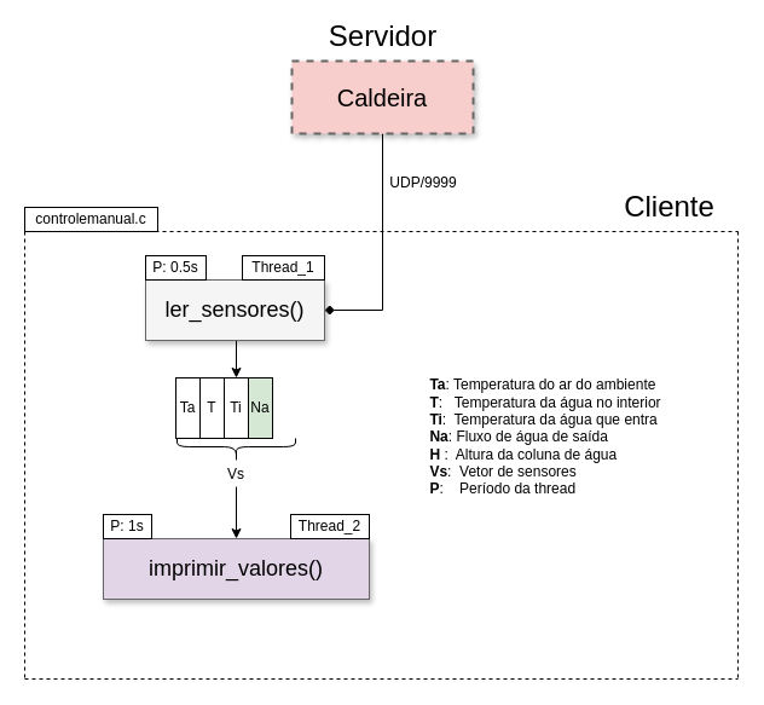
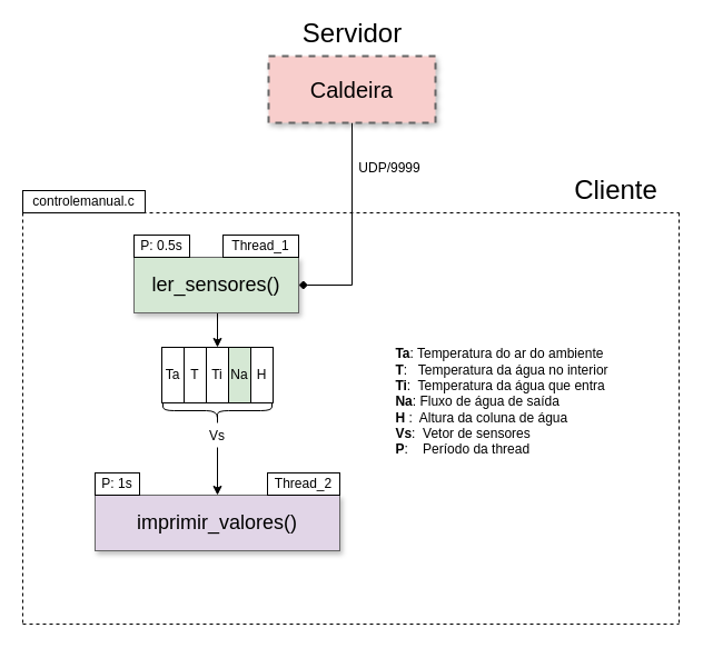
- <mxCell id="5" value="ler_sensores()" style="whiteSpace=wrap;html=1;shadow=1;fontSize=18;fillColor=#f5f5f5;strokeColor=#666666;" parent="1" vertex="1"><mxGeometry x="120" y="231" width="148" height="50" as="geometry" /></mxCell>
+ <mxCell id="5" value="ler_sensores()" style="whiteSpace=wrap;html=1;shadow=1;fontSize=18;fillColor=#d5e8d4;strokeColor=#666666;" parent="1" vertex="1"><mxGeometry x="120" y="231" width="148" height="50" as="geometry" /></mxCell>
+ <mxCell id="21" value="H" style="rounded=0;whiteSpace=wrap;html=1;strokeColor=#000000;" parent="1" vertex="1"><mxGeometry x="225" y="312" width="20" height="50" as="geometry" /></mxCell>
